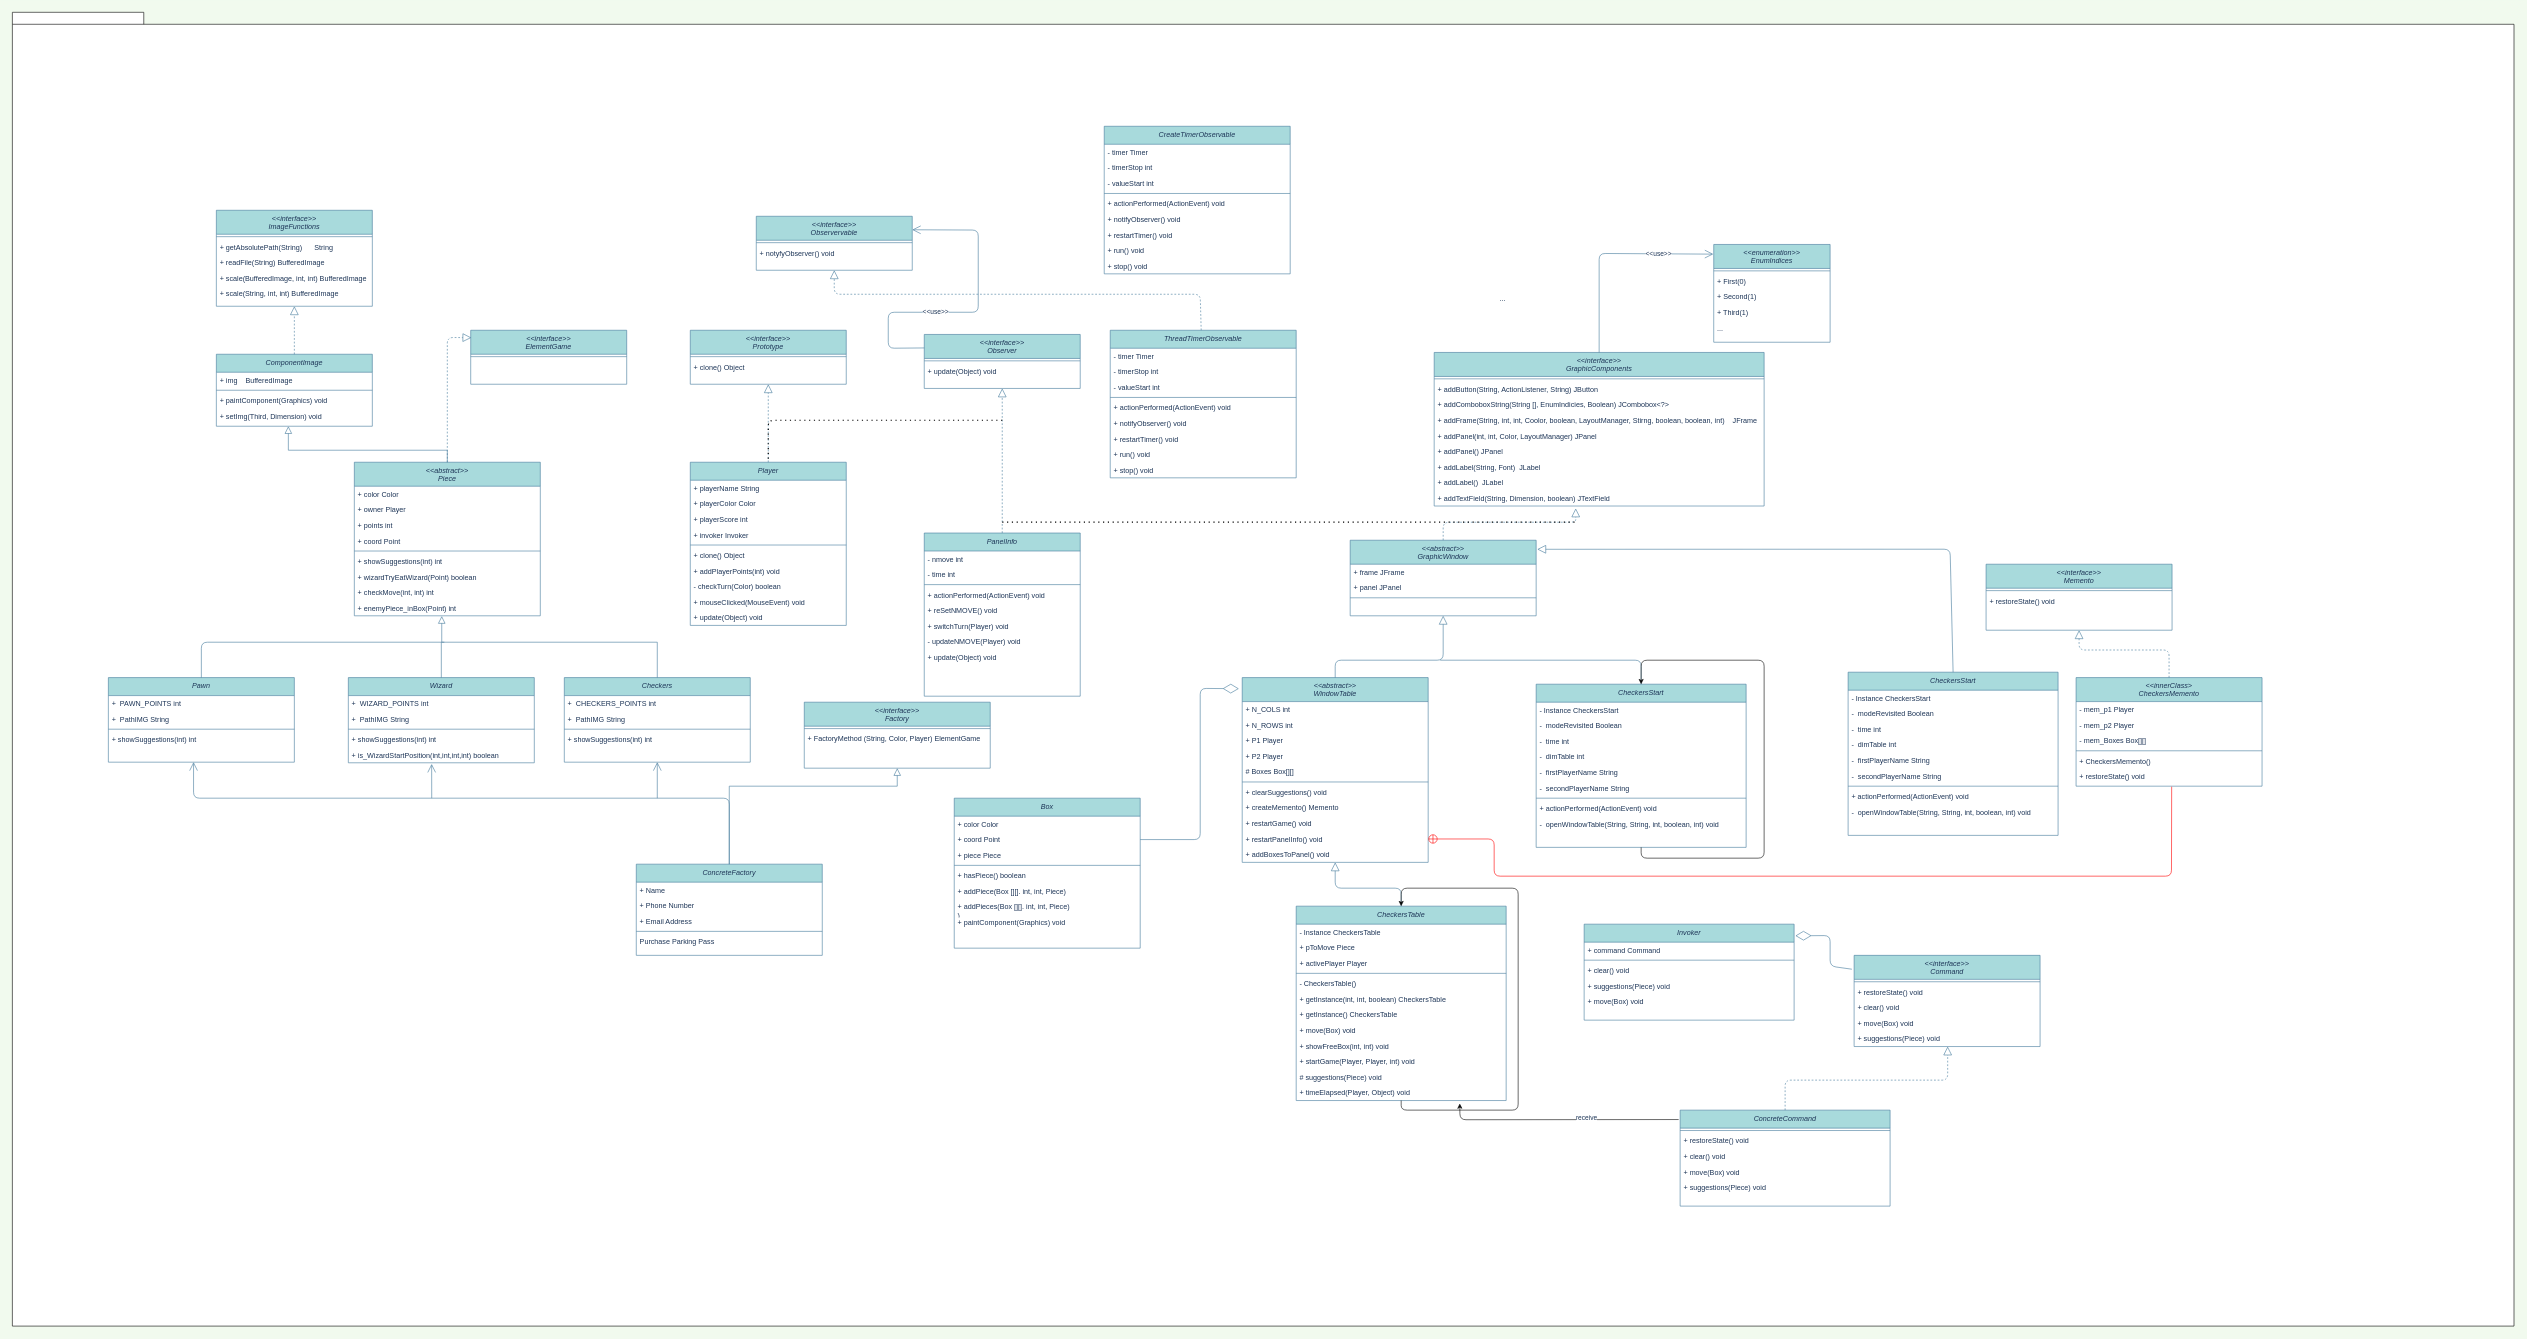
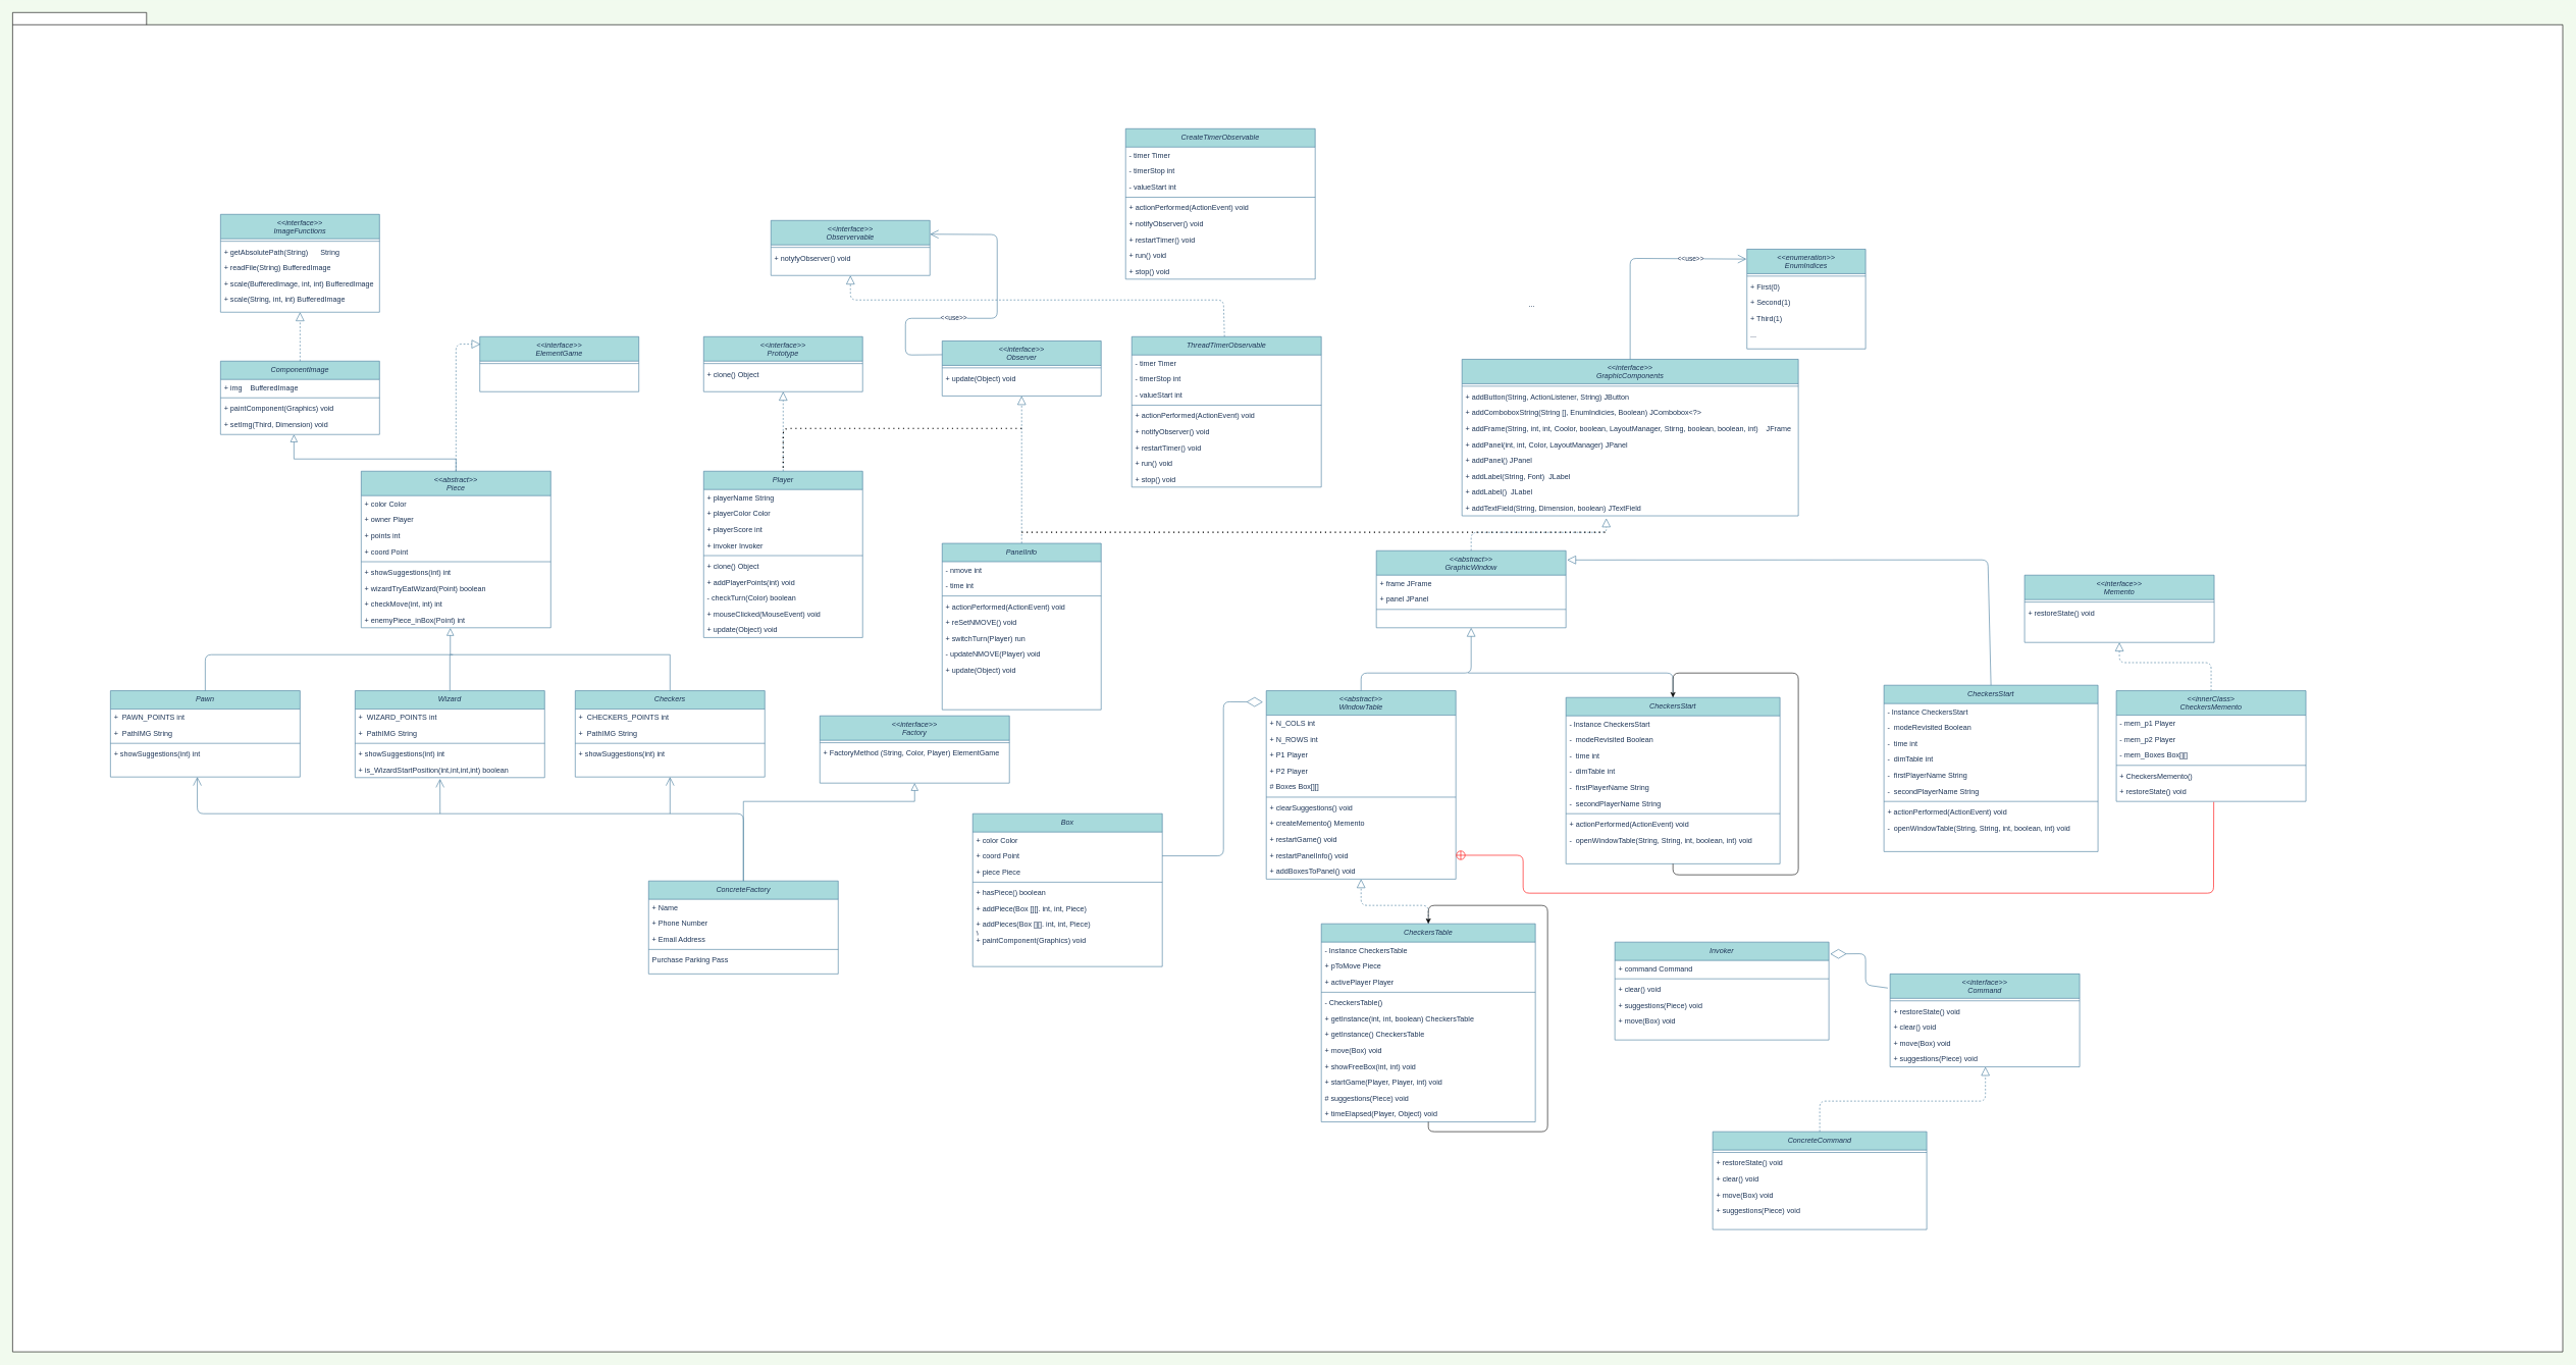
- <mxCell id="105" value="+ switchTurn(Player) void" style="text;align=left;verticalAlign=top;spacingLeft=4;spacingRight=4;overflow=hidden;rotatable=0;points=[[0,0.5],[1,0.5]];portConstraint=eastwest;fontColor=#1D3557;" parent="99" vertex="1"><mxGeometry y="142" width="260" height="26" as="geometry" /></mxCell>
+ <mxCell id="105" value="+ switchTurn(Player) run" style="text;align=left;verticalAlign=top;spacingLeft=4;spacingRight=4;overflow=hidden;rotatable=0;points=[[0,0.5],[1,0.5]];portConstraint=eastwest;fontColor=#1D3557;" parent="99" vertex="1"><mxGeometry y="142" width="260" height="26" as="geometry" /></mxCell>
- <mxCell id="213" value="" style="endArrow=block;endFill=0;endSize=12;html=1;fontColor=#1D3557;strokeColor=#457B9D;fillColor=#A8DADC;exitX=0.5;exitY=0;exitDx=0;exitDy=0;" parent="1" source="200" target="152" edge="1"><mxGeometry width="160" relative="1" as="geometry"><mxPoint x="1980" y="1543" as="sourcePoint" /><mxPoint x="2160" y="1440" as="targetPoint" /><Array as="points"><mxPoint x="2335" y="1480" /><mxPoint x="2225" y="1480" /></Array></mxGeometry></mxCell>
+ <mxCell id="213" value="" style="endArrow=block;endFill=0;endSize=12;html=1;fontColor=#1D3557;strokeColor=#457B9D;fillColor=#A8DADC;exitX=0.5;exitY=0;exitDx=0;exitDy=0;dashed=1;" parent="1" source="200" target="152" edge="1"><mxGeometry width="160" relative="1" as="geometry"><mxPoint x="1980" y="1543" as="sourcePoint" /><mxPoint x="2160" y="1440" as="targetPoint" /><Array as="points"><mxPoint x="2335" y="1480" /><mxPoint x="2225" y="1480" /></Array></mxGeometry></mxCell>
- <mxCell id="228" value="" style="endArrow=classic;html=1;fontColor=#1D3557;fillColor=#A8DADC;strokeColor=#080808;entryX=0.779;entryY=1.192;entryDx=0;entryDy=0;entryPerimeter=0;exitX=-0.007;exitY=0.098;exitDx=0;exitDy=0;exitPerimeter=0;" parent="1" source="230" target="212" edge="1"><mxGeometry width="50" height="50" relative="1" as="geometry"><mxPoint x="2650" y="1900" as="sourcePoint" /><mxPoint x="2690" y="1750" as="targetPoint" /><Array as="points"><mxPoint x="2433" y="1866" /></Array></mxGeometry></mxCell>
- <mxCell id="229" value="receive" style="edgeLabel;html=1;align=center;verticalAlign=middle;resizable=0;points=[];fontColor=#1D3557;" parent="228" vertex="1" connectable="0"><mxGeometry x="-0.216" y="-3" relative="1" as="geometry"><mxPoint x="-1" as="offset" /></mxGeometry></mxCell>
